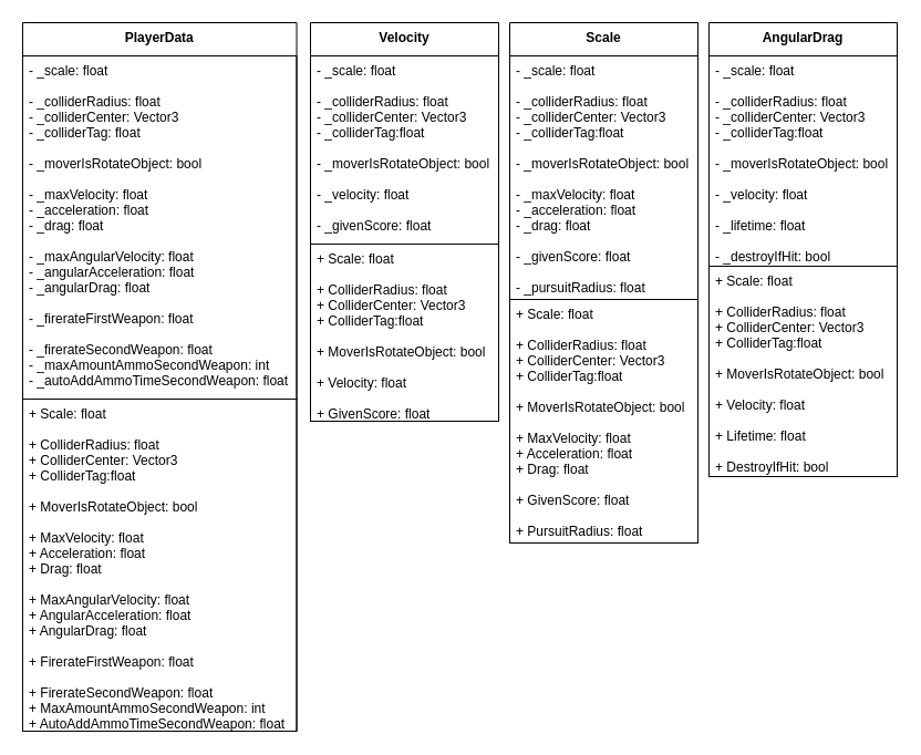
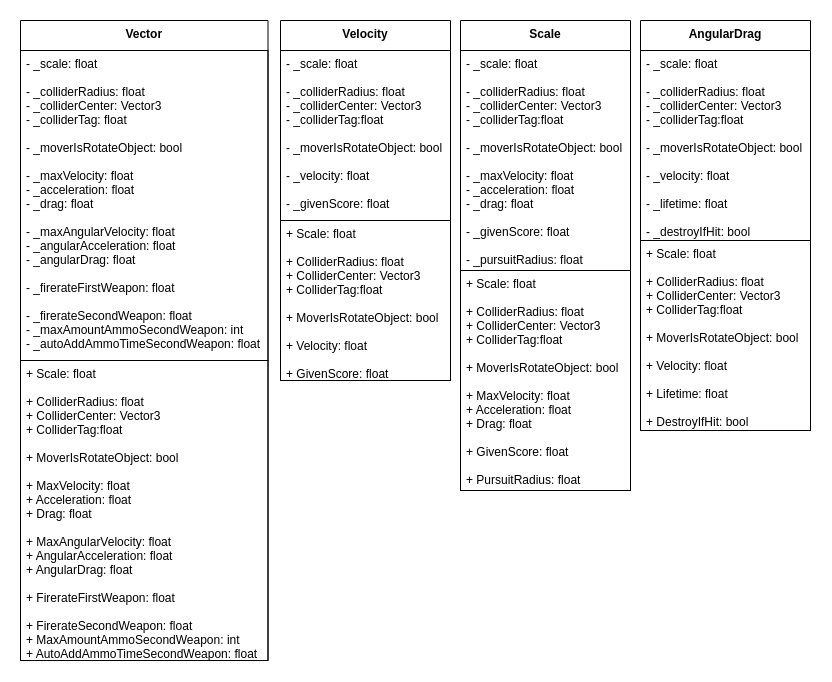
- <mxCell id="11" value="PlayerData" style="swimlane;fontStyle=1;align=center;verticalAlign=top;childLayout=stackLayout;horizontal=1;startSize=30;horizontalStack=0;resizeParent=1;resizeParentMax=0;resizeLast=0;collapsible=1;marginBottom=0;spacing=2;" vertex="1" parent="1"><mxGeometry x="20" y="20" width="247.5" height="640" as="geometry"><mxRectangle x="267.5" y="180" width="70" height="26" as="alternateBounds" /></mxGeometry></mxCell>
+ <mxCell id="11" value="Vector" style="swimlane;fontStyle=1;align=center;verticalAlign=top;childLayout=stackLayout;horizontal=1;startSize=30;horizontalStack=0;resizeParent=1;resizeParentMax=0;resizeLast=0;collapsible=1;marginBottom=0;spacing=2;" vertex="1" parent="1"><mxGeometry x="20" y="20" width="247.5" height="640" as="geometry"><mxRectangle x="267.5" y="180" width="70" height="26" as="alternateBounds" /></mxGeometry></mxCell>
